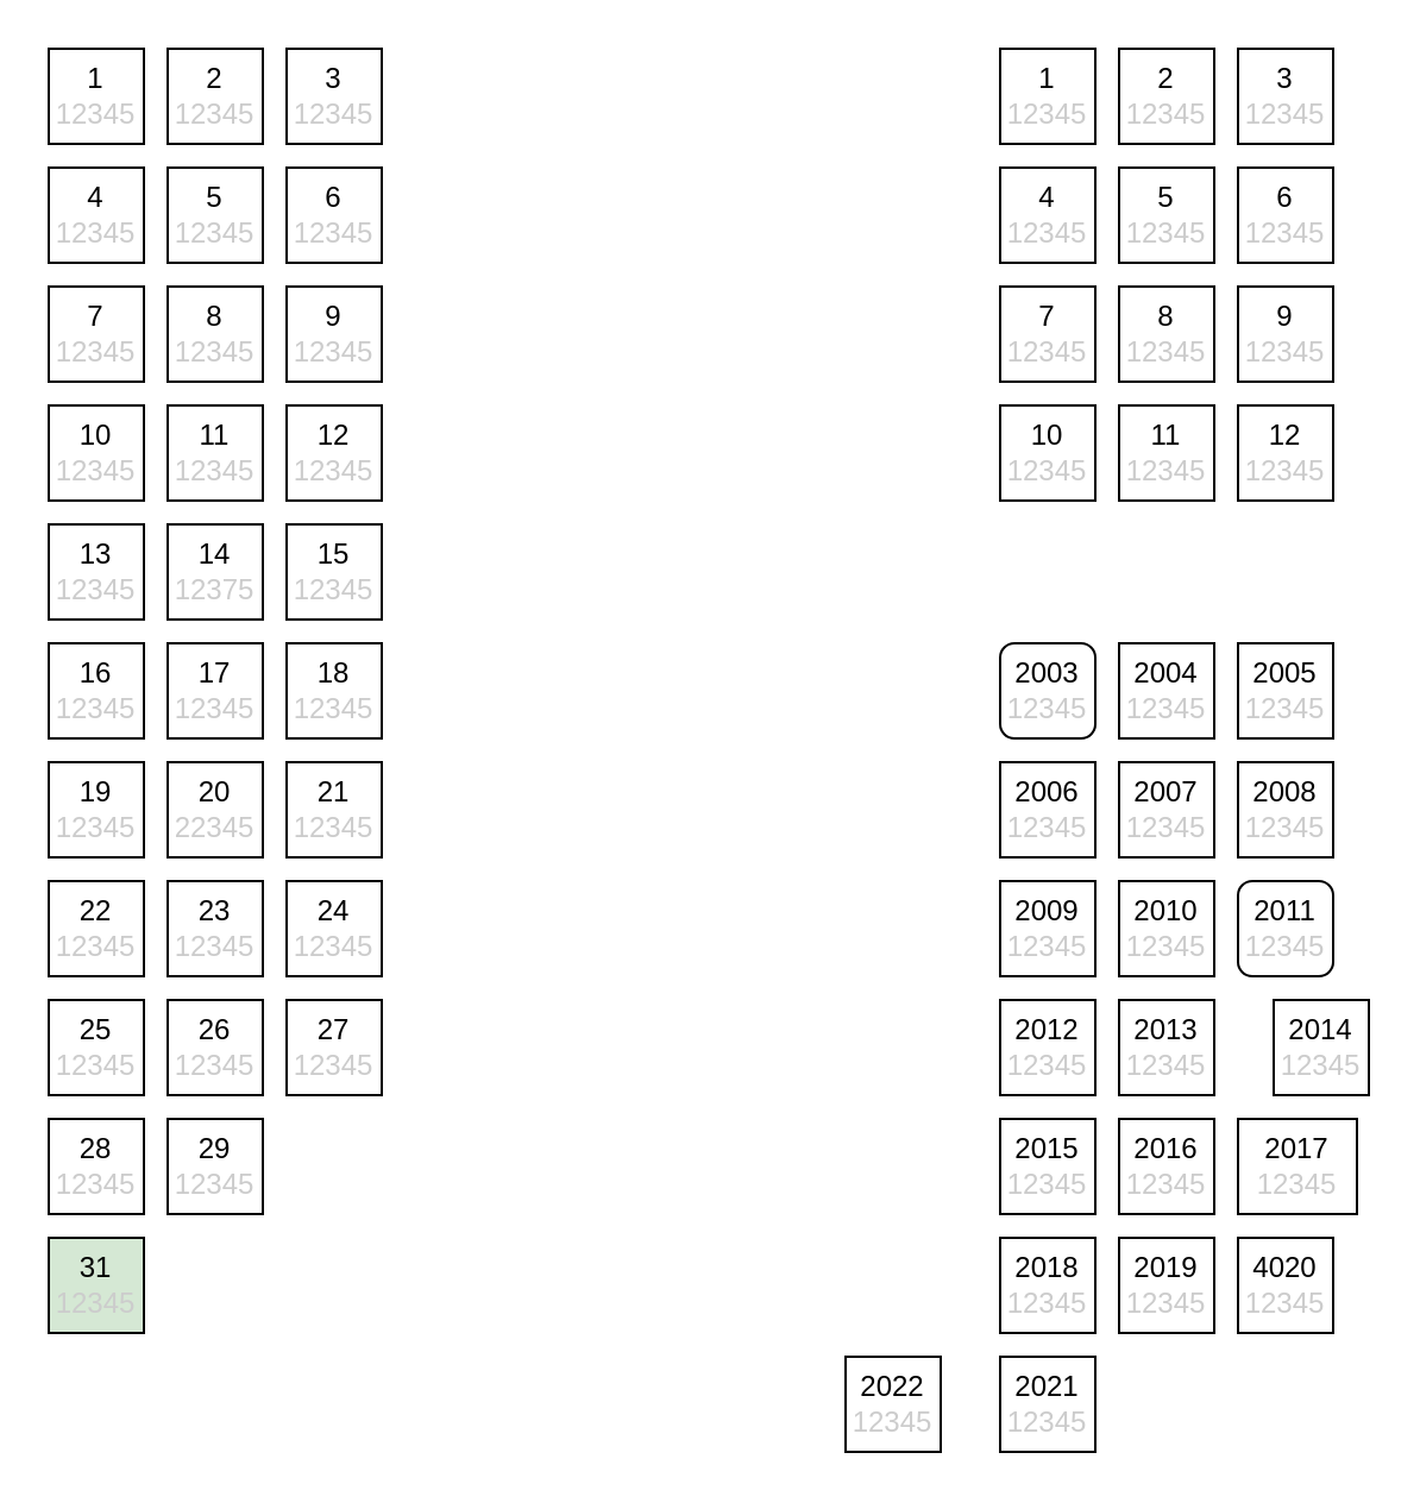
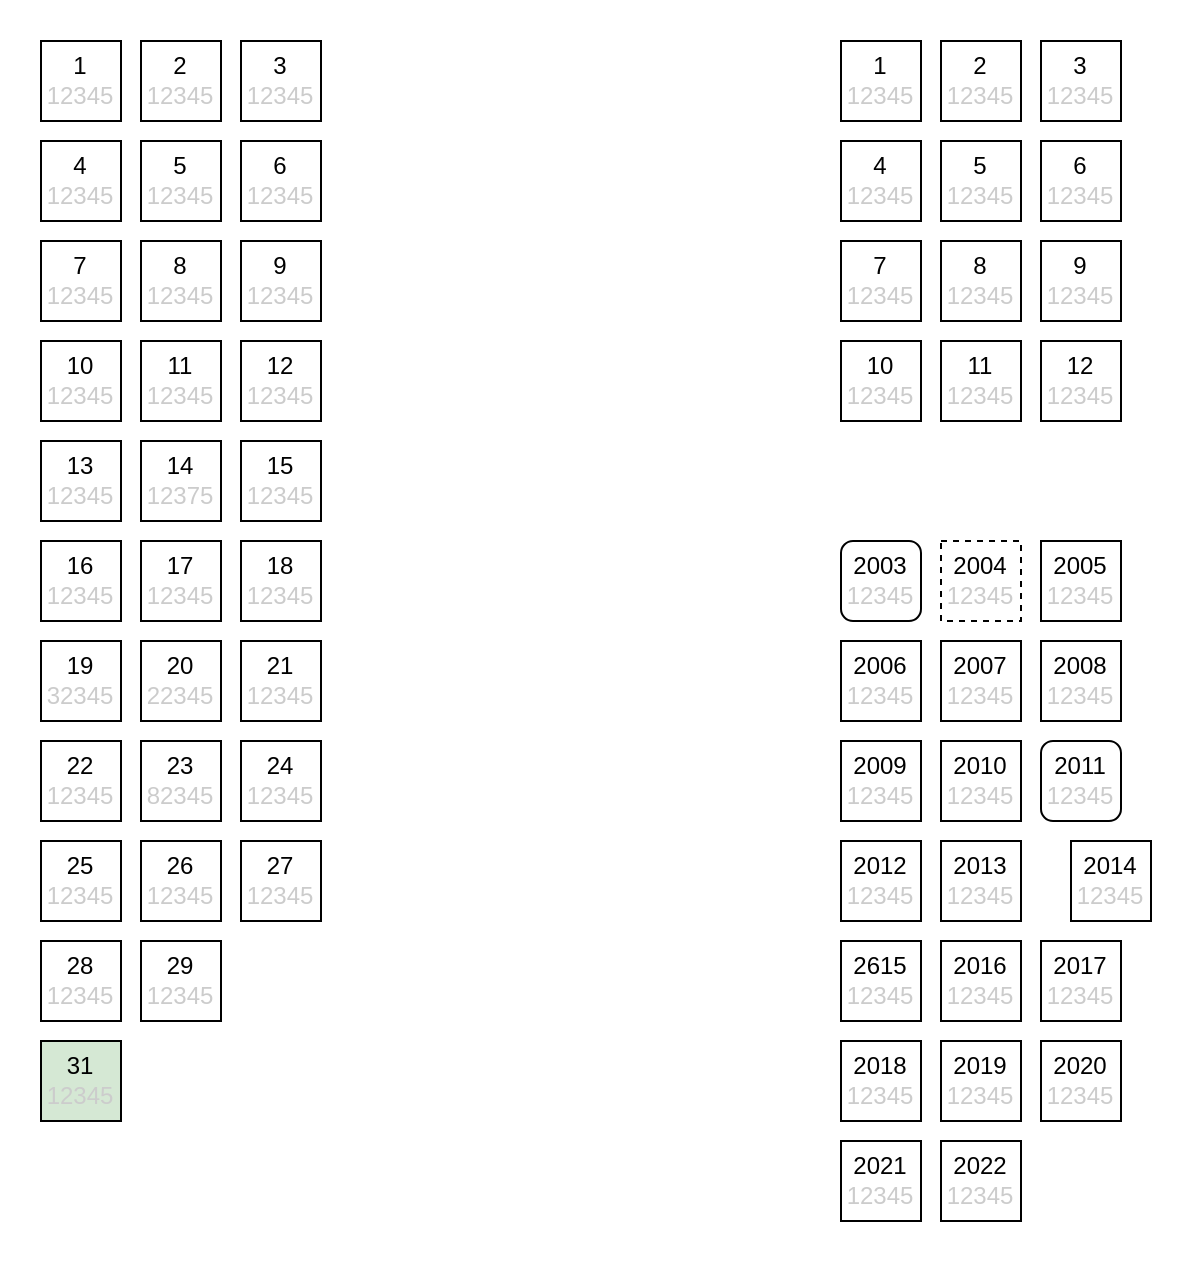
- <mxCell id="63" value="2004&lt;br&gt;&lt;font color=&quot;#cccccc&quot;&gt;12345&lt;/font&gt;" style="rounded=0;whiteSpace=wrap;html=1;" vertex="1" parent="1"><mxGeometry x="470" y="270" width="40" height="40" as="geometry" /></mxCell>
+ <mxCell id="63" value="2004&lt;br&gt;&lt;font color=&quot;#cccccc&quot;&gt;12345&lt;/font&gt;" style="rounded=0;whiteSpace=wrap;html=1;dashed=1;" vertex="1" parent="1"><mxGeometry x="470" y="270" width="40" height="40" as="geometry" /></mxCell>
- <mxCell id="20" value="19&lt;br&gt;&lt;font color=&quot;#cccccc&quot;&gt;12345&lt;/font&gt;" style="rounded=0;whiteSpace=wrap;html=1;" vertex="1" parent="1"><mxGeometry x="20" y="320" width="40" height="40" as="geometry" /></mxCell>
+ <mxCell id="20" value="19&lt;br&gt;&lt;font color=&quot;#cccccc&quot;&gt;32345&lt;/font&gt;" style="rounded=0;whiteSpace=wrap;html=1;" vertex="1" parent="1"><mxGeometry x="20" y="320" width="40" height="40" as="geometry" /></mxCell>
- <mxCell id="24" value="23&lt;br&gt;&lt;font color=&quot;#cccccc&quot;&gt;12345&lt;/font&gt;" style="rounded=0;whiteSpace=wrap;html=1;" vertex="1" parent="1"><mxGeometry x="70" y="370" width="40" height="40" as="geometry" /></mxCell>
+ <mxCell id="24" value="23&lt;br&gt;&lt;font color=&quot;#cccccc&quot;&gt;82345&lt;/font&gt;" style="rounded=0;whiteSpace=wrap;html=1;" vertex="1" parent="1"><mxGeometry x="70" y="370" width="40" height="40" as="geometry" /></mxCell>
- <mxCell id="48" value="2015&lt;br&gt;&lt;font color=&quot;#cccccc&quot;&gt;12345&lt;/font&gt;" style="rounded=0;whiteSpace=wrap;html=1;" vertex="1" parent="1"><mxGeometry x="420" y="470" width="40" height="40" as="geometry" /></mxCell>
+ <mxCell id="48" value="2615&lt;br&gt;&lt;font color=&quot;#cccccc&quot;&gt;12345&lt;/font&gt;" style="rounded=0;whiteSpace=wrap;html=1;" vertex="1" parent="1"><mxGeometry x="420" y="470" width="40" height="40" as="geometry" /></mxCell>
- <mxCell id="50" value="2017&lt;br&gt;&lt;font color=&quot;#cccccc&quot;&gt;12345&lt;/font&gt;" style="rounded=0;whiteSpace=wrap;html=1;" vertex="1" parent="1"><mxGeometry x="520" y="470" width="50" height="40" as="geometry" /></mxCell>
+ <mxCell id="50" value="2017&lt;br&gt;&lt;font color=&quot;#cccccc&quot;&gt;12345&lt;/font&gt;" style="rounded=0;whiteSpace=wrap;html=1;" vertex="1" parent="1"><mxGeometry x="520" y="470" width="40" height="40" as="geometry" /></mxCell>
- <mxCell id="53" value="4020&lt;br&gt;&lt;font color=&quot;#cccccc&quot;&gt;12345&lt;/font&gt;" style="rounded=0;whiteSpace=wrap;html=1;" vertex="1" parent="1"><mxGeometry x="520" y="520" width="40" height="40" as="geometry" /></mxCell>
+ <mxCell id="53" value="2020&lt;br&gt;&lt;font color=&quot;#cccccc&quot;&gt;12345&lt;/font&gt;" style="rounded=0;whiteSpace=wrap;html=1;" vertex="1" parent="1"><mxGeometry x="520" y="520" width="40" height="40" as="geometry" /></mxCell>
- <mxCell id="55" value="2022&lt;br&gt;&lt;font color=&quot;#cccccc&quot;&gt;12345&lt;/font&gt;" style="rounded=0;whiteSpace=wrap;html=1;" vertex="1" parent="1"><mxGeometry x="355" y="570" width="40" height="40" as="geometry" /></mxCell>
+ <mxCell id="55" value="2022&lt;br&gt;&lt;font color=&quot;#cccccc&quot;&gt;12345&lt;/font&gt;" style="rounded=0;whiteSpace=wrap;html=1;" vertex="1" parent="1"><mxGeometry x="470" y="570" width="40" height="40" as="geometry" /></mxCell>
